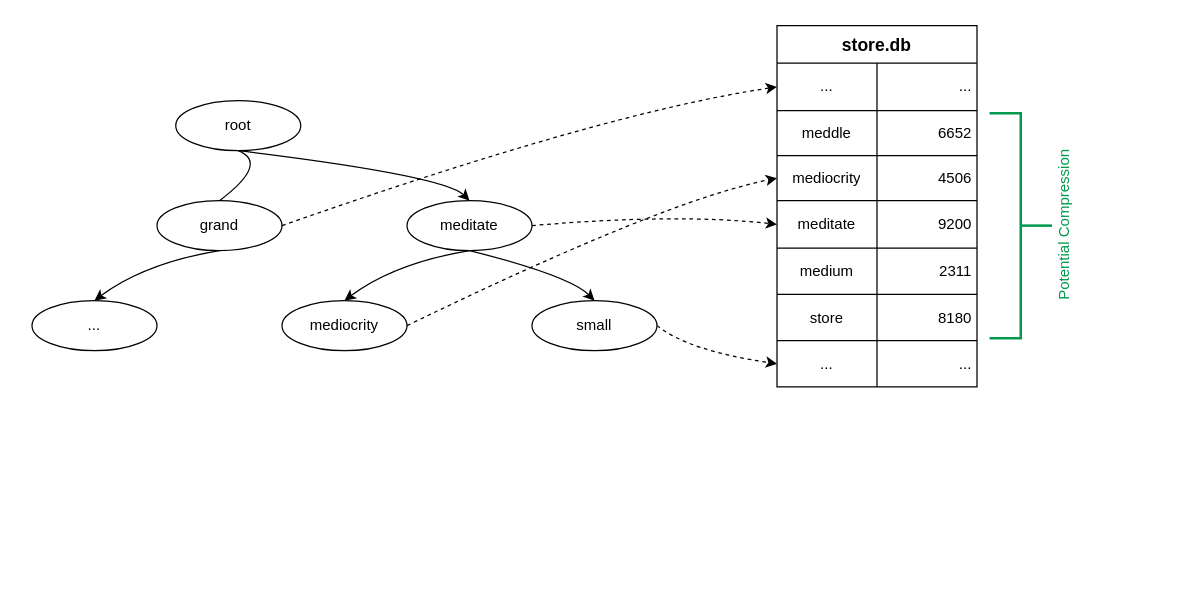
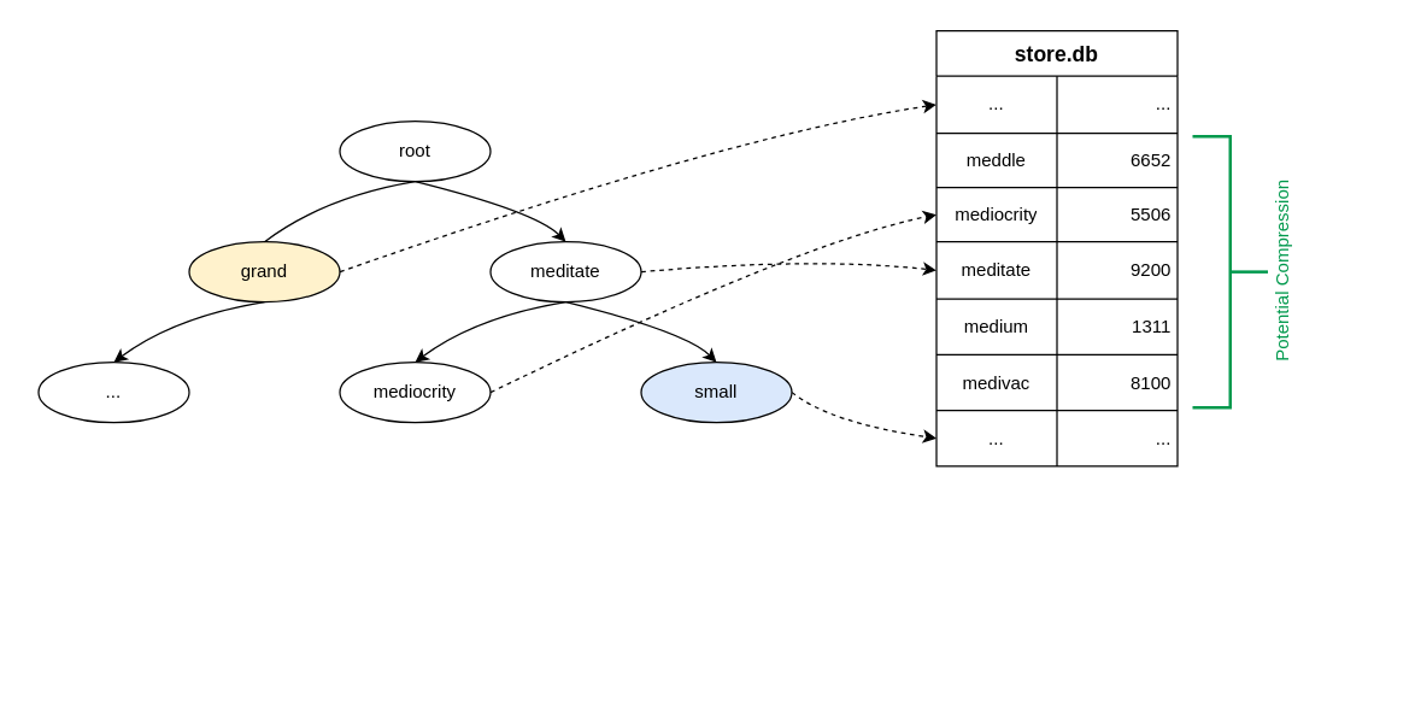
- <mxCell id="24" value="root" style="ellipse;whiteSpace=wrap;html=1;align=center;fontColor=default;" parent="1" vertex="1"><mxGeometry x="140" y="80" width="100" height="40" as="geometry" /></mxCell>
+ <mxCell id="24" value="root" style="ellipse;whiteSpace=wrap;html=1;align=center;fontColor=default;" parent="1" vertex="1"><mxGeometry x="225" y="80" width="100" height="40" as="geometry" /></mxCell>
- <mxCell id="11" value="4506" style="shape=partialRectangle;html=1;whiteSpace=wrap;connectable=0;overflow=hidden;fillColor=none;top=0;left=0;bottom=0;right=0;pointerEvents=1;fontColor=default;align=right;spacingRight=2;spacingLeft=2;" parent="9" vertex="1"><mxGeometry x="80" width="80" height="36" as="geometry"><mxRectangle width="80" height="36" as="alternateBounds" /></mxGeometry></mxCell>
+ <mxCell id="11" value="5506" style="shape=partialRectangle;html=1;whiteSpace=wrap;connectable=0;overflow=hidden;fillColor=none;top=0;left=0;bottom=0;right=0;pointerEvents=1;fontColor=default;align=right;spacingRight=2;spacingLeft=2;" parent="9" vertex="1"><mxGeometry x="80" width="80" height="36" as="geometry"><mxRectangle width="80" height="36" as="alternateBounds" /></mxGeometry></mxCell>
- <mxCell id="25" value="grand" style="ellipse;whiteSpace=wrap;html=1;align=center;fontColor=default;" parent="1" vertex="1"><mxGeometry x="125" y="160" width="100" height="40" as="geometry" /></mxCell>
+ <mxCell id="25" value="grand" style="ellipse;whiteSpace=wrap;html=1;align=center;fontColor=default;fillColor=#fff2cc;" parent="1" vertex="1"><mxGeometry x="125" y="160" width="100" height="40" as="geometry" /></mxCell>
- <mxCell id="17" value="2311" style="shape=partialRectangle;html=1;whiteSpace=wrap;connectable=0;overflow=hidden;fillColor=none;top=0;left=0;bottom=0;right=0;pointerEvents=1;fontColor=default;align=right;spacingRight=2;spacingLeft=2;" parent="15" vertex="1"><mxGeometry x="80" width="80" height="37" as="geometry"><mxRectangle width="80" height="37" as="alternateBounds" /></mxGeometry></mxCell>
+ <mxCell id="17" value="1311" style="shape=partialRectangle;html=1;whiteSpace=wrap;connectable=0;overflow=hidden;fillColor=none;top=0;left=0;bottom=0;right=0;pointerEvents=1;fontColor=default;align=right;spacingRight=2;spacingLeft=2;" parent="15" vertex="1"><mxGeometry x="80" width="80" height="37" as="geometry"><mxRectangle width="80" height="37" as="alternateBounds" /></mxGeometry></mxCell>
- <mxCell id="19" value="store" style="shape=partialRectangle;html=1;whiteSpace=wrap;connectable=0;overflow=hidden;fillColor=none;top=0;left=0;bottom=0;right=0;pointerEvents=1;fontColor=default;align=center;spacingRight=2;spacingLeft=2;" parent="18" vertex="1"><mxGeometry width="80" height="37" as="geometry"><mxRectangle width="80" height="37" as="alternateBounds" /></mxGeometry></mxCell>
+ <mxCell id="19" value="medivac" style="shape=partialRectangle;html=1;whiteSpace=wrap;connectable=0;overflow=hidden;fillColor=none;top=0;left=0;bottom=0;right=0;pointerEvents=1;fontColor=default;align=center;spacingRight=2;spacingLeft=2;" parent="18" vertex="1"><mxGeometry width="80" height="37" as="geometry"><mxRectangle width="80" height="37" as="alternateBounds" /></mxGeometry></mxCell>
- <mxCell id="20" value="8180" style="shape=partialRectangle;html=1;whiteSpace=wrap;connectable=0;overflow=hidden;fillColor=none;top=0;left=0;bottom=0;right=0;pointerEvents=1;fontColor=default;align=right;spacingRight=2;spacingLeft=2;" parent="18" vertex="1"><mxGeometry x="80" width="80" height="37" as="geometry"><mxRectangle width="80" height="37" as="alternateBounds" /></mxGeometry></mxCell>
+ <mxCell id="20" value="8100" style="shape=partialRectangle;html=1;whiteSpace=wrap;connectable=0;overflow=hidden;fillColor=none;top=0;left=0;bottom=0;right=0;pointerEvents=1;fontColor=default;align=right;spacingRight=2;spacingLeft=2;" parent="18" vertex="1"><mxGeometry x="80" width="80" height="37" as="geometry"><mxRectangle width="80" height="37" as="alternateBounds" /></mxGeometry></mxCell>
- <mxCell id="32" value="small" style="ellipse;whiteSpace=wrap;html=1;align=center;fontColor=default;" parent="1" vertex="1"><mxGeometry x="425" y="240" width="100" height="40" as="geometry" /></mxCell>
+ <mxCell id="32" value="small" style="ellipse;whiteSpace=wrap;html=1;align=center;fontColor=default;fillColor=#dae8fc;" parent="1" vertex="1"><mxGeometry x="425" y="240" width="100" height="40" as="geometry" /></mxCell>
